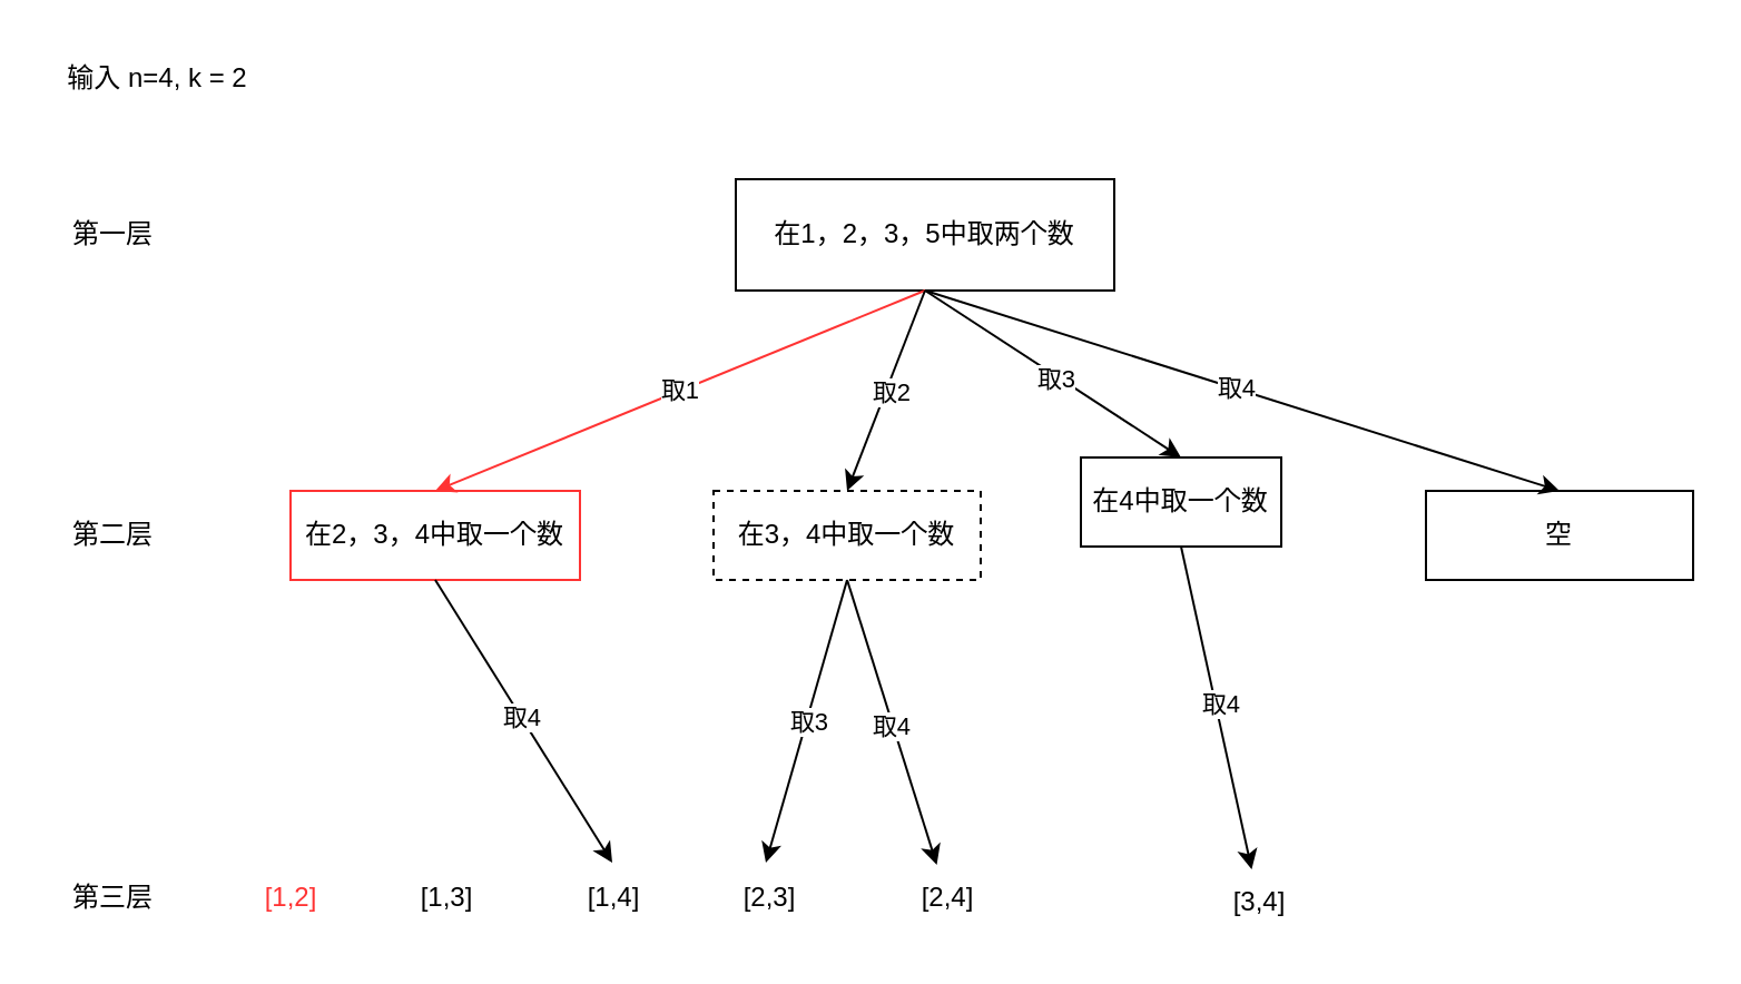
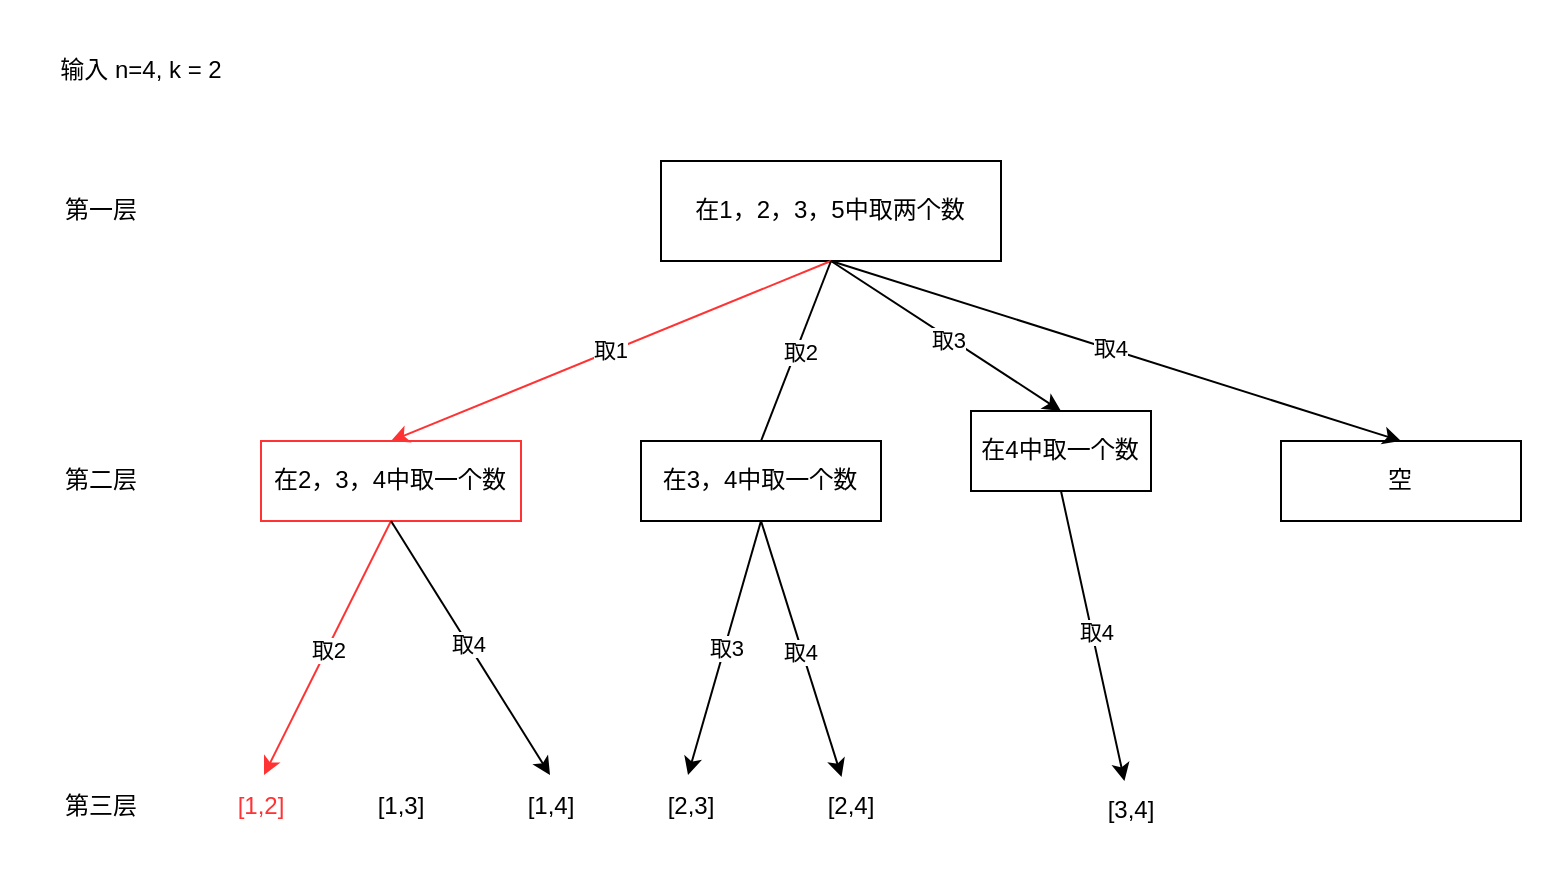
- <mxCell id="11" value="" style="endArrow=classic;html=1;rounded=0;exitX=0.5;exitY=1;exitDx=0;exitDy=0;entryX=0.5;entryY=0;entryDx=0;entryDy=0;" edge="1" parent="1" source="3" target="6"><mxGeometry width="50" height="50" relative="1" as="geometry"><mxPoint x="425" y="140" as="sourcePoint" /><mxPoint x="212" y="224" as="targetPoint" /></mxGeometry></mxCell>
+ <mxCell id="11" value="" style="endArrow=none;html=1;rounded=0;exitX=0.5;exitY=1;exitDx=0;exitDy=0;entryX=0.5;entryY=0;entryDx=0;entryDy=0;" edge="1" parent="1" source="3" target="6"><mxGeometry width="50" height="50" relative="1" as="geometry"><mxPoint x="425" y="140" as="sourcePoint" /><mxPoint x="212" y="224" as="targetPoint" /></mxGeometry></mxCell>
- <mxCell id="6" value="在3，4中取一个数" style="rounded=0;whiteSpace=wrap;html=1;dashed=1;" vertex="1" parent="1"><mxGeometry x="320" y="220" width="120" height="40" as="geometry" /></mxCell>
+ <mxCell id="6" value="在3，4中取一个数" style="rounded=0;whiteSpace=wrap;html=1;" vertex="1" parent="1"><mxGeometry x="320" y="220" width="120" height="40" as="geometry" /></mxCell>
+ <mxCell id="24" value="" style="endArrow=classic;html=1;rounded=0;entryX=0.53;entryY=-0.033;entryDx=0;entryDy=0;entryPerimeter=0;exitX=0.5;exitY=1;exitDx=0;exitDy=0;strokeColor=#FF3333;" edge="1" parent="1" source="5" target="18"><mxGeometry width="50" height="50" relative="1" as="geometry"><mxPoint x="320" y="290" as="sourcePoint" /><mxPoint x="370" y="240" as="targetPoint" /><Array as="points" /></mxGeometry></mxCell>
+ <mxCell id="25" value="取2" style="edgeLabel;html=1;align=center;verticalAlign=middle;resizable=0;points=[];" vertex="1" connectable="0" parent="24"><mxGeometry x="0.017" y="1" relative="1" as="geometry"><mxPoint as="offset" /></mxGeometry></mxCell>
